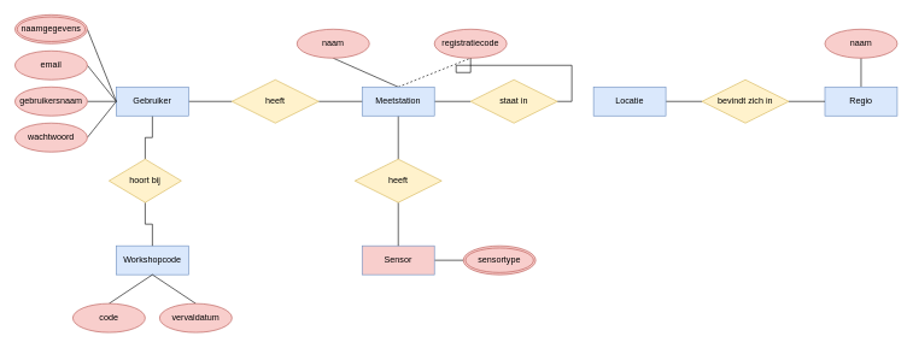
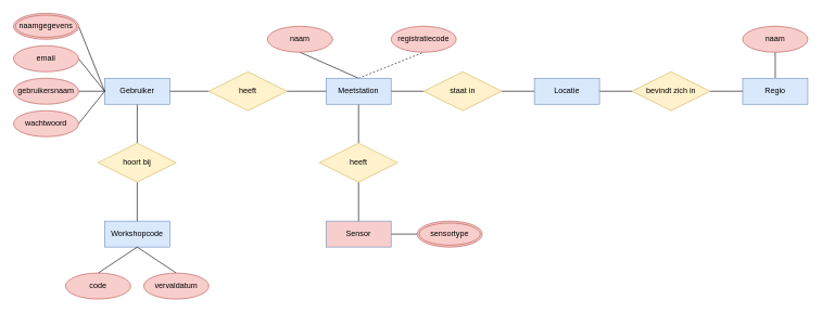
- <mxCell id="38" style="edgeStyle=orthogonalEdgeStyle;rounded=0;orthogonalLoop=1;jettySize=auto;html=1;exitX=1;exitY=0.5;exitDx=0;exitDy=0;endArrow=none;endFill=0;" parent="1" source="39" target="29" edge="1"><mxGeometry relative="1" as="geometry" /></mxCell>
+ <mxCell id="38" style="edgeStyle=orthogonalEdgeStyle;rounded=0;orthogonalLoop=1;jettySize=auto;html=1;exitX=1;exitY=0.5;exitDx=0;exitDy=0;entryX=0;entryY=0.5;entryDx=0;entryDy=0;endArrow=none;endFill=0;" parent="1" source="39" target="12" edge="1"><mxGeometry relative="1" as="geometry" /></mxCell>
- <mxCell id="33" value="hoort bij" style="shape=rhombus;perimeter=rhombusPerimeter;whiteSpace=wrap;html=1;align=center;fillColor=#fff2cc;strokeColor=#d6b656;" parent="1" vertex="1"><mxGeometry x="150" y="220" width="100" height="60" as="geometry" /></mxCell>
+ <mxCell id="33" value="hoort bij" style="shape=rhombus;perimeter=rhombusPerimeter;whiteSpace=wrap;html=1;align=center;fillColor=#fff2cc;strokeColor=#d6b656;" parent="1" vertex="1"><mxGeometry x="150" y="220" width="120" height="60" as="geometry" /></mxCell>
